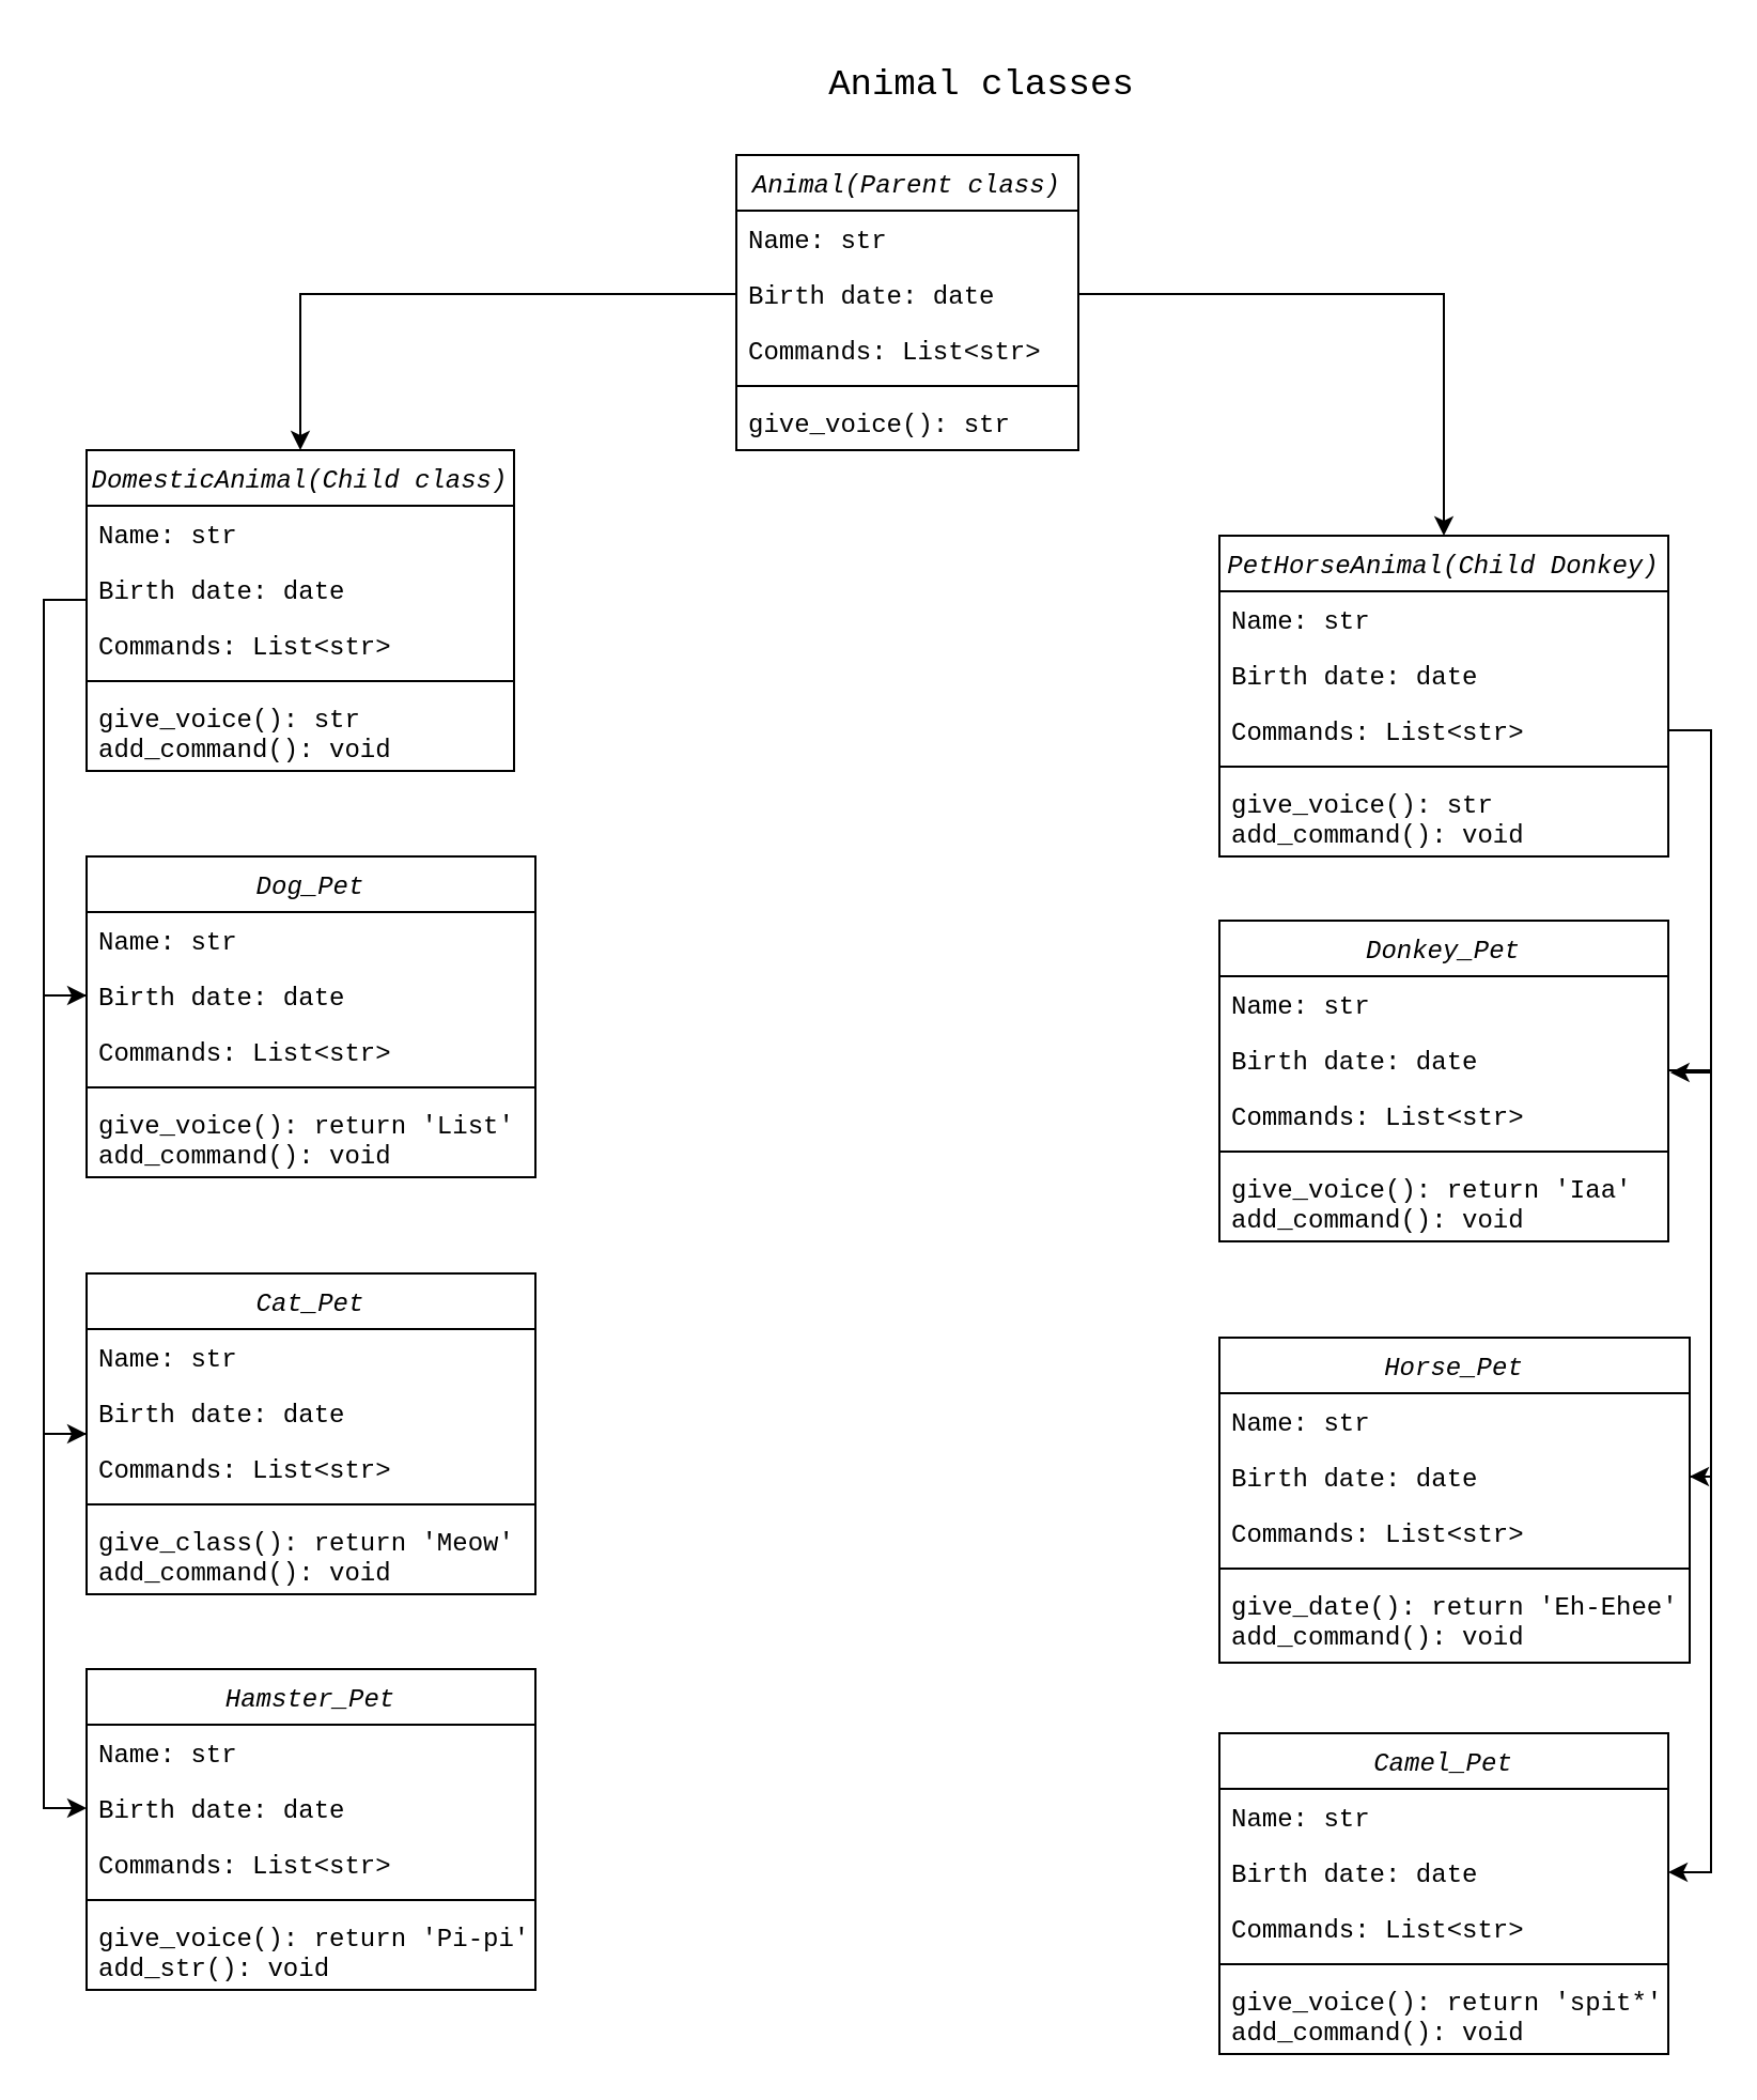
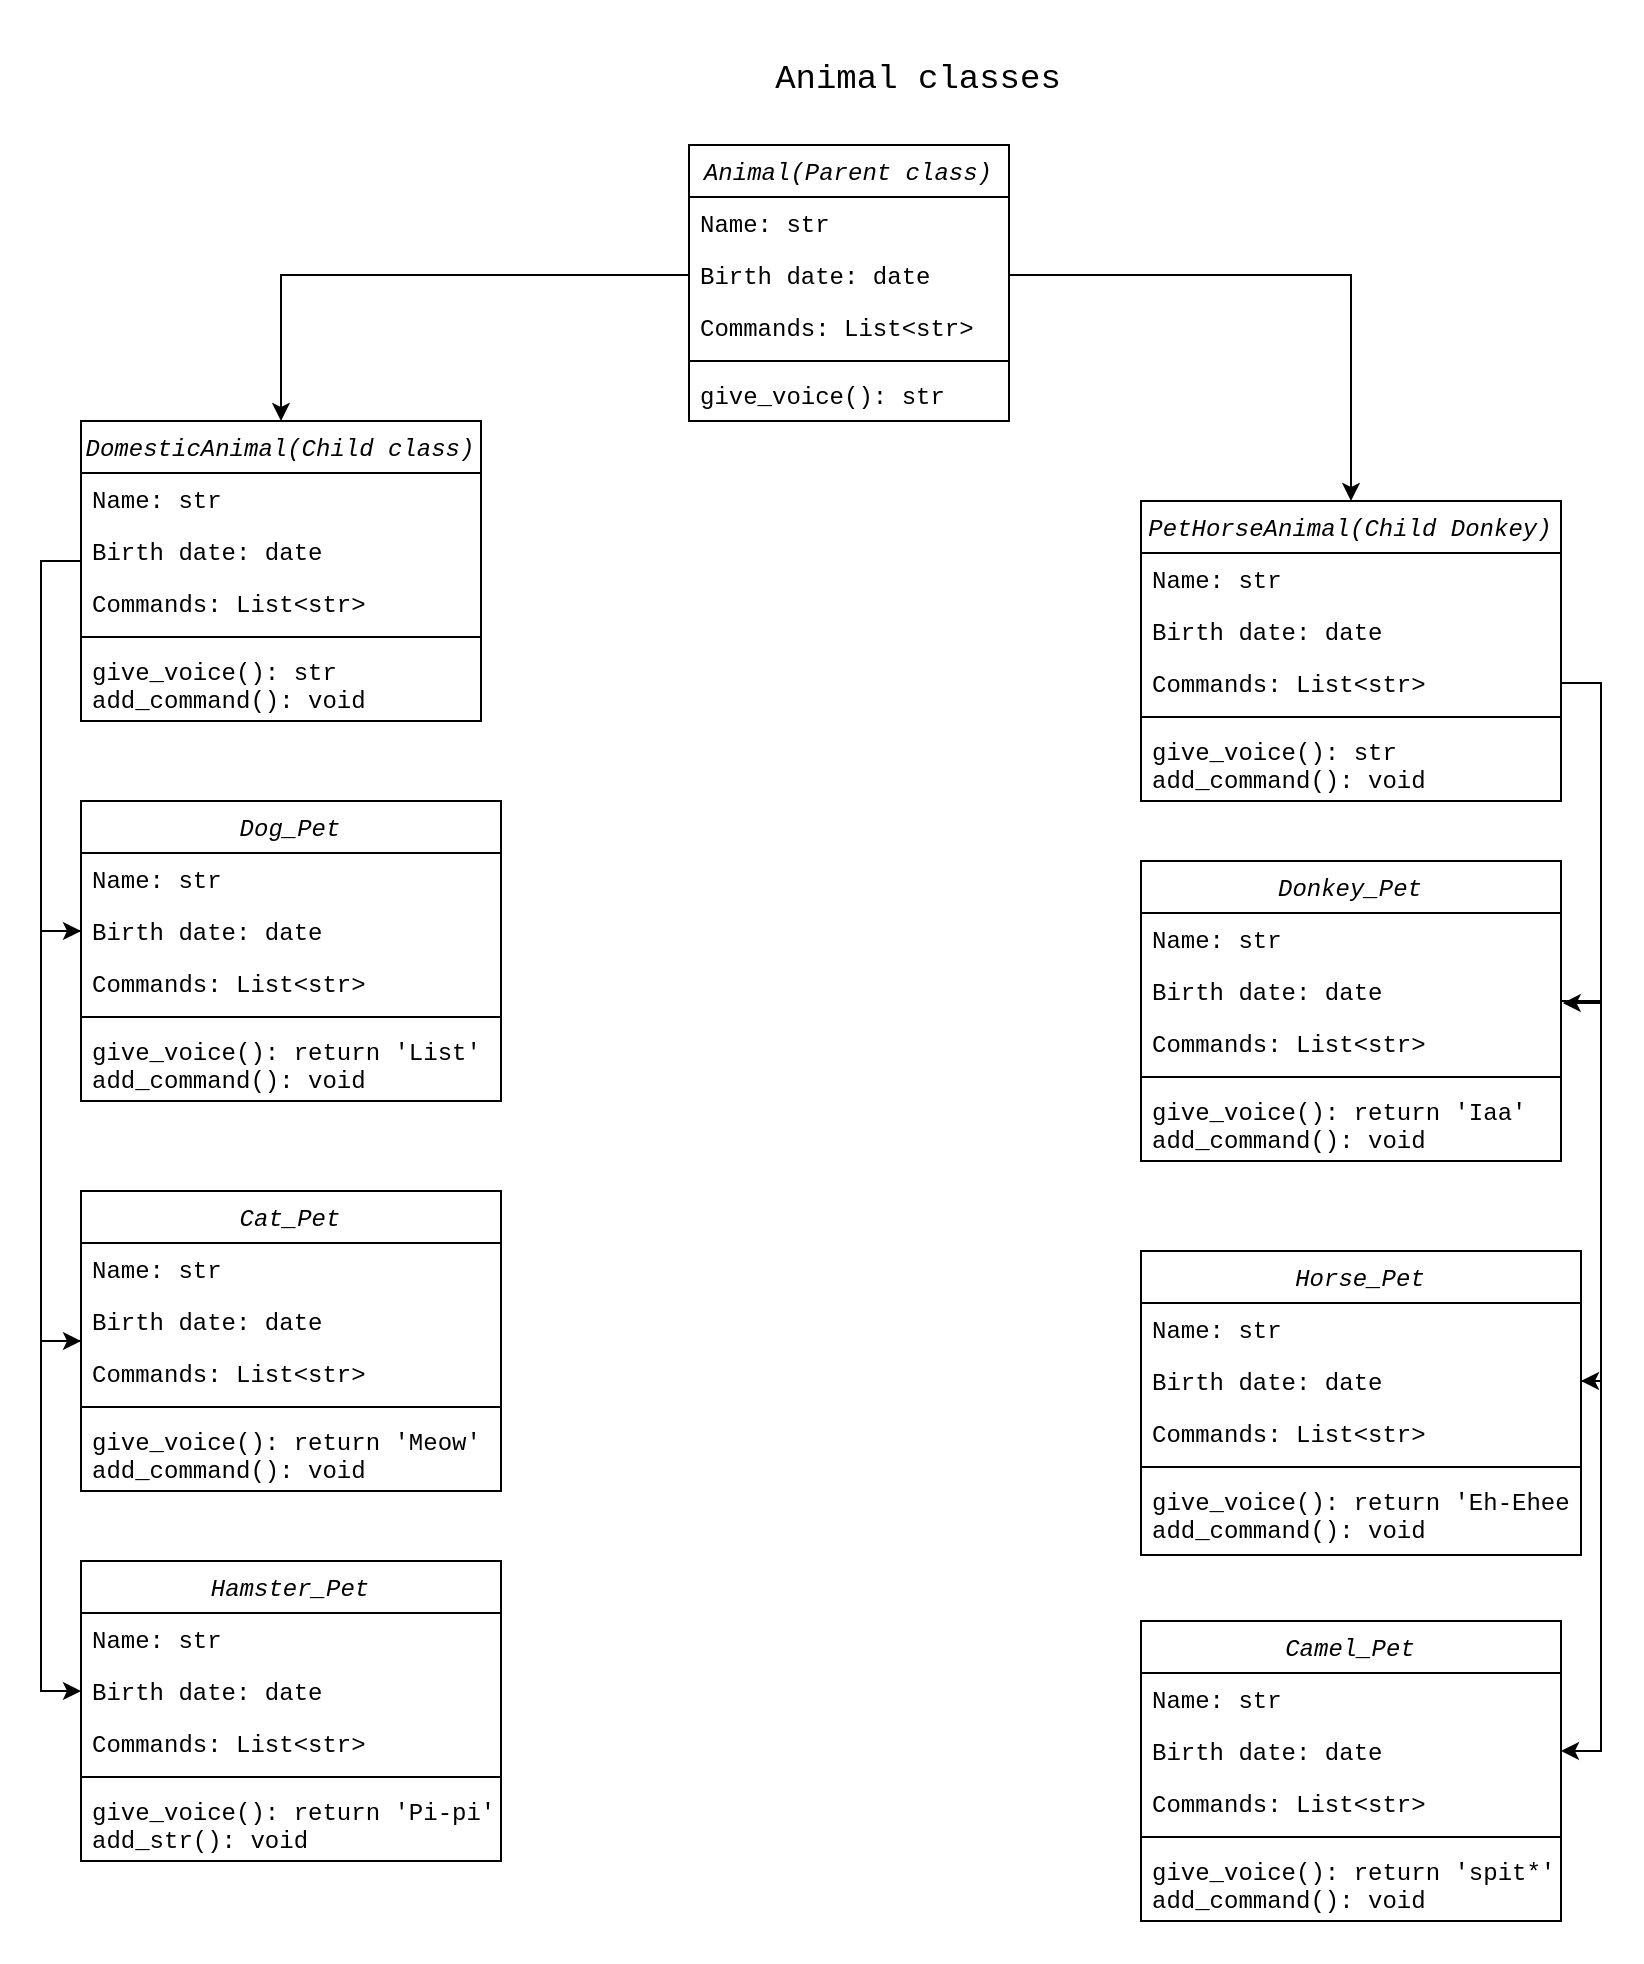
- <mxCell id="34" value="give_class(): return 'Meow'&#10;add_command(): void" style="text;align=left;verticalAlign=top;spacingLeft=4;spacingRight=4;overflow=hidden;rotatable=0;points=[[0,0.5],[1,0.5]];portConstraint=eastwest;fontFamily=Courier New;" vertex="1" parent="29"><mxGeometry y="112" width="210" height="38" as="geometry" /></mxCell>
+ <mxCell id="34" value="give_voice(): return 'Meow'&#10;add_command(): void" style="text;align=left;verticalAlign=top;spacingLeft=4;spacingRight=4;overflow=hidden;rotatable=0;points=[[0,0.5],[1,0.5]];portConstraint=eastwest;fontFamily=Courier New;" vertex="1" parent="29"><mxGeometry y="112" width="210" height="38" as="geometry" /></mxCell>
- <mxCell id="54" value="give_date(): return 'Eh-Ehee'&#10;add_command(): void" style="text;align=left;verticalAlign=top;spacingLeft=4;spacingRight=4;overflow=hidden;rotatable=0;points=[[0,0.5],[1,0.5]];portConstraint=eastwest;fontFamily=Courier New;" vertex="1" parent="49"><mxGeometry y="112" width="220" height="40" as="geometry" /></mxCell>
+ <mxCell id="54" value="give_voice(): return 'Eh-Ehee'&#10;add_command(): void" style="text;align=left;verticalAlign=top;spacingLeft=4;spacingRight=4;overflow=hidden;rotatable=0;points=[[0,0.5],[1,0.5]];portConstraint=eastwest;fontFamily=Courier New;" vertex="1" parent="49"><mxGeometry y="112" width="220" height="40" as="geometry" /></mxCell>
